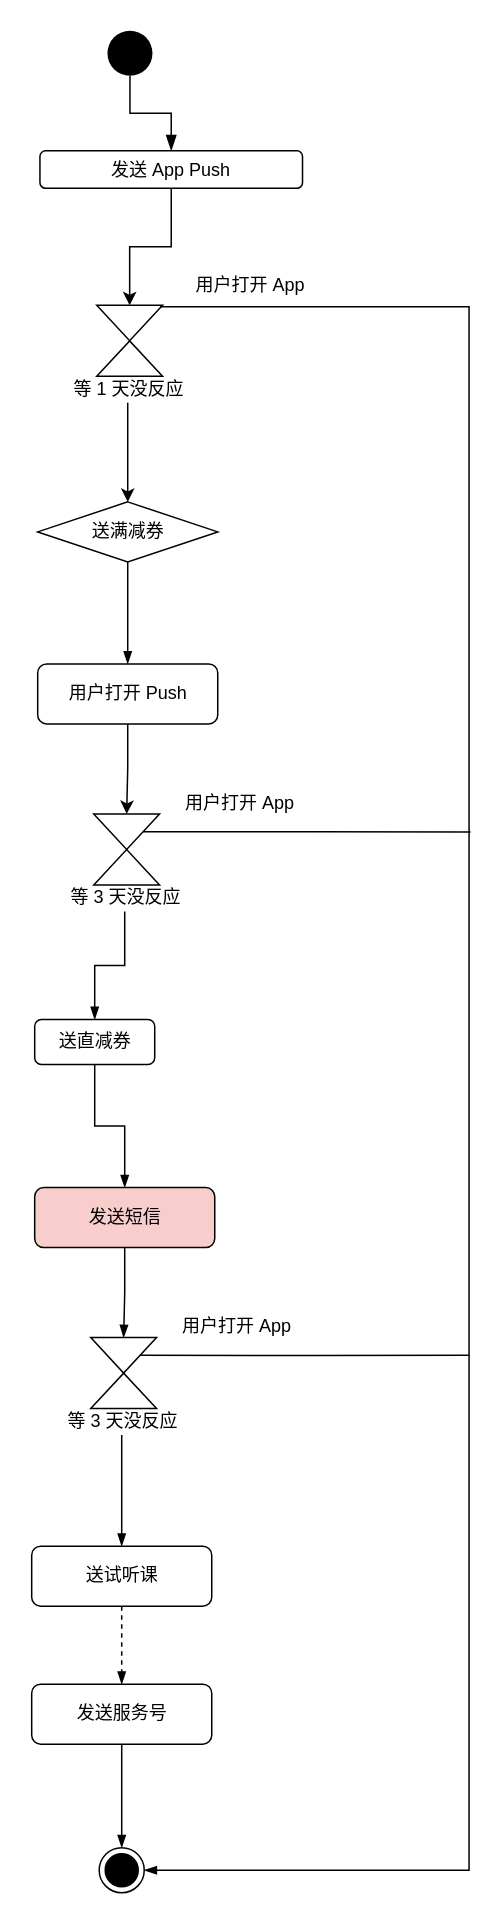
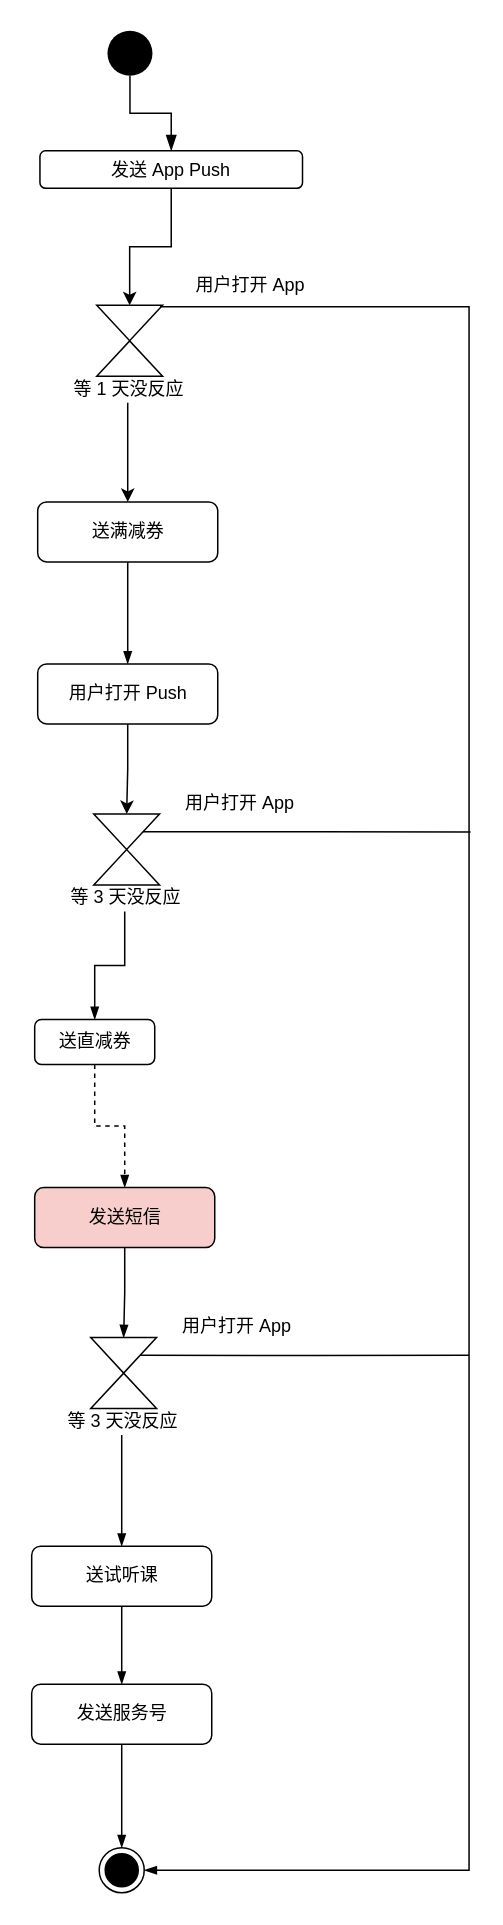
- <mxCell id="6" value="送满减券" style="rhombus;whiteSpace=wrap;html=1;fontSize=12;glass=0;strokeWidth=1;shadow=0;" vertex="1" parent="1"><mxGeometry x="24.5" y="334" width="120" height="40" as="geometry" /></mxCell>
+ <mxCell id="6" value="送满减券" style="rounded=1;whiteSpace=wrap;html=1;fontSize=12;glass=0;strokeWidth=1;shadow=0;" vertex="1" parent="1"><mxGeometry x="24.5" y="334" width="120" height="40" as="geometry" /></mxCell>
- <mxCell id="10" style="edgeStyle=orthogonalEdgeStyle;rounded=0;orthogonalLoop=1;jettySize=auto;html=1;endArrow=blockThin;endFill=1;" edge="1" parent="1" source="11" target="30"><mxGeometry relative="1" as="geometry" /></mxCell>
+ <mxCell id="10" style="edgeStyle=orthogonalEdgeStyle;rounded=0;orthogonalLoop=1;jettySize=auto;html=1;endArrow=blockThin;endFill=1;dashed=1;" edge="1" parent="1" source="11" target="30"><mxGeometry relative="1" as="geometry" /></mxCell>
- <mxCell id="31" style="edgeStyle=orthogonalEdgeStyle;rounded=0;orthogonalLoop=1;jettySize=auto;html=1;endArrow=blockThin;endFill=1;dashed=1;" edge="1" parent="1" source="32" target="12"><mxGeometry relative="1" as="geometry" /></mxCell>
+ <mxCell id="31" style="edgeStyle=orthogonalEdgeStyle;rounded=0;orthogonalLoop=1;jettySize=auto;html=1;endArrow=blockThin;endFill=1;" edge="1" parent="1" source="32" target="12"><mxGeometry relative="1" as="geometry" /></mxCell>
